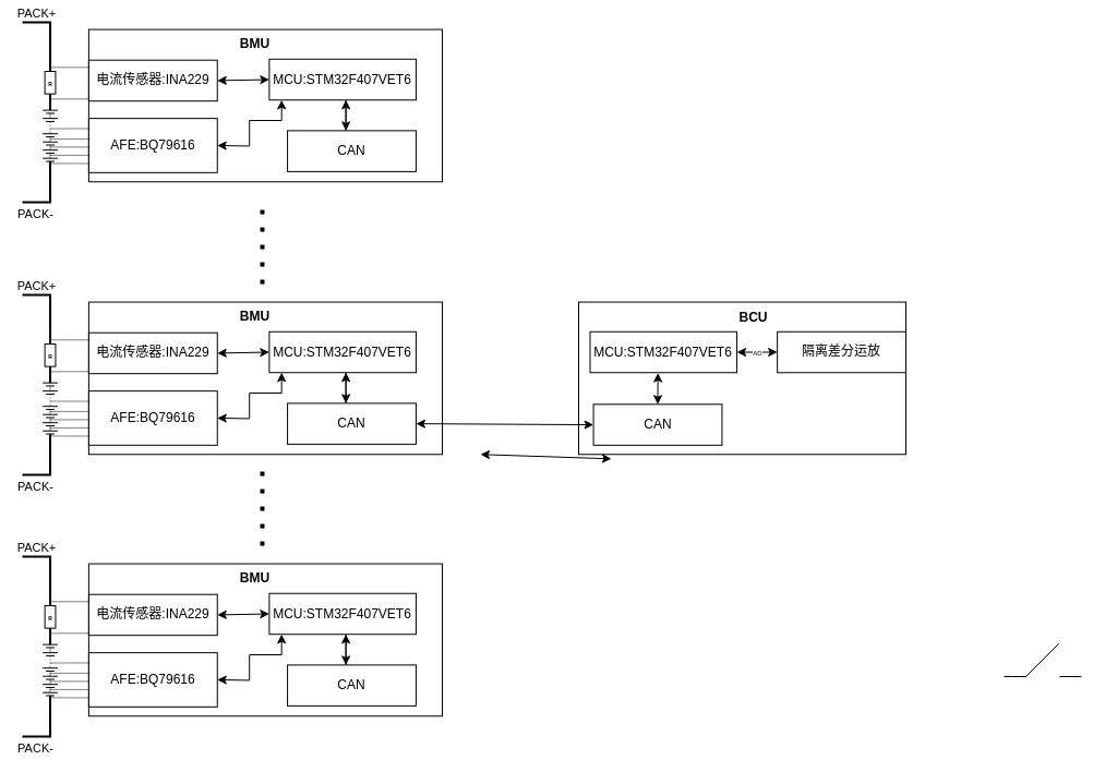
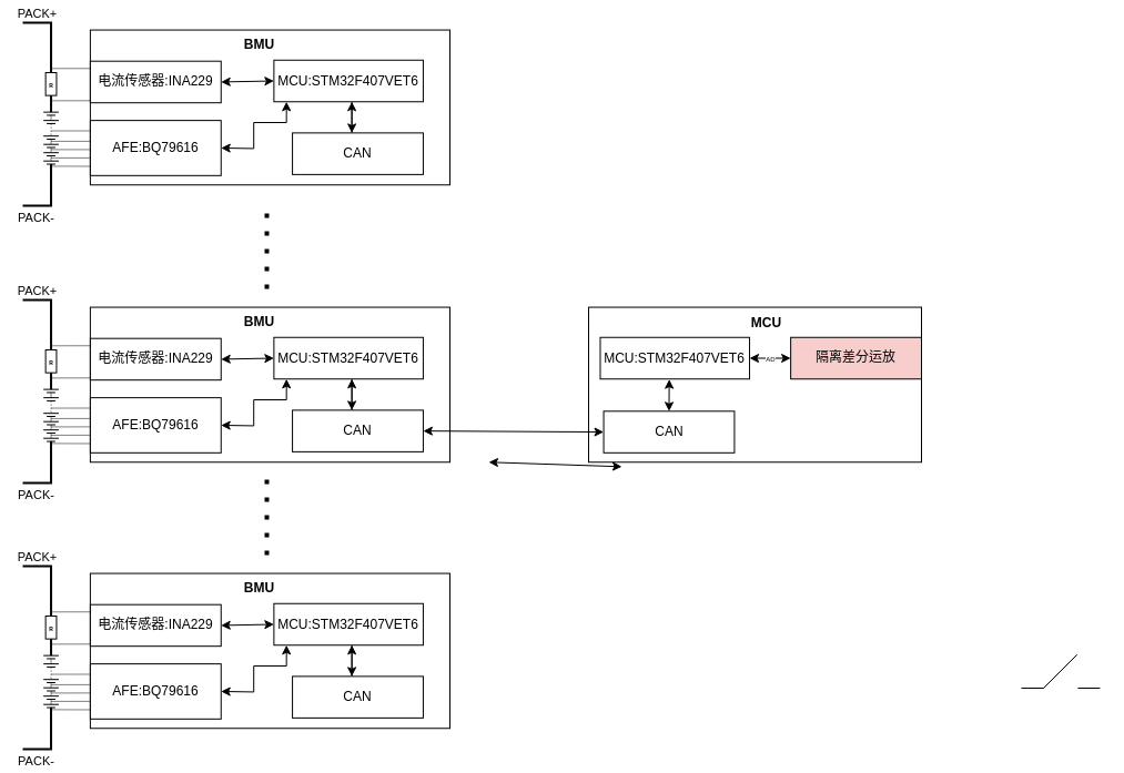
- <mxCell id="4" value="&lt;b&gt;BCU&lt;/b&gt;" style="text;html=1;align=center;verticalAlign=middle;resizable=0;points=[];autosize=1;strokeColor=none;fillColor=none;container=0;" vertex="1" parent="1"><mxGeometry x="667.144" y="277.692" width="45" height="27" as="geometry" /></mxCell>
+ <mxCell id="4" value="&lt;b&gt;MCU&lt;/b&gt;" style="text;html=1;align=center;verticalAlign=middle;resizable=0;points=[];autosize=1;strokeColor=none;fillColor=none;container=0;" vertex="1" parent="1"><mxGeometry x="667.144" y="277.692" width="45" height="27" as="geometry" /></mxCell>
- <mxCell id="7" value="隔离差分运放" style="rounded=0;whiteSpace=wrap;html=1;container=0;" vertex="1" parent="1"><mxGeometry x="712.14" y="303.745" width="117.857" height="37.5" as="geometry" /></mxCell>
+ <mxCell id="7" value="隔离差分运放" style="rounded=0;whiteSpace=wrap;html=1;container=0;fillColor=#f8cecc;" vertex="1" parent="1"><mxGeometry x="712.14" y="303.745" width="117.857" height="37.5" as="geometry" /></mxCell>
